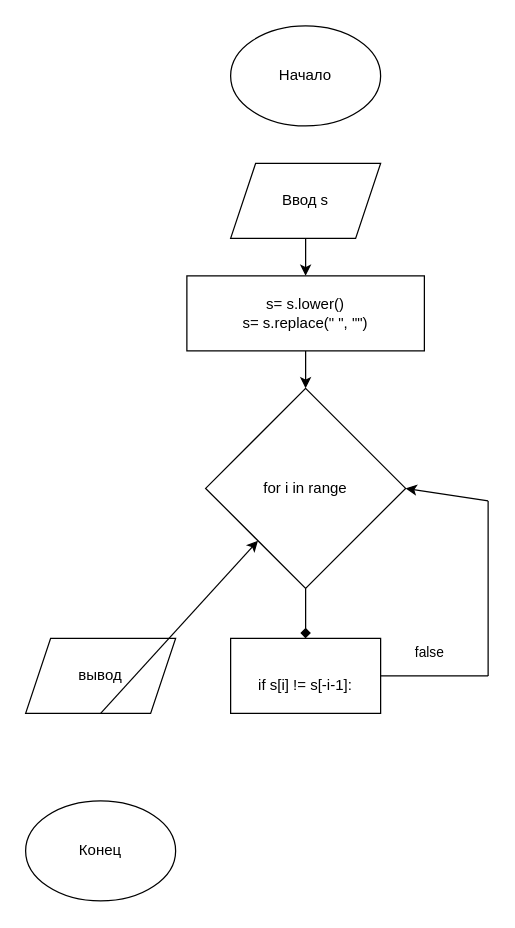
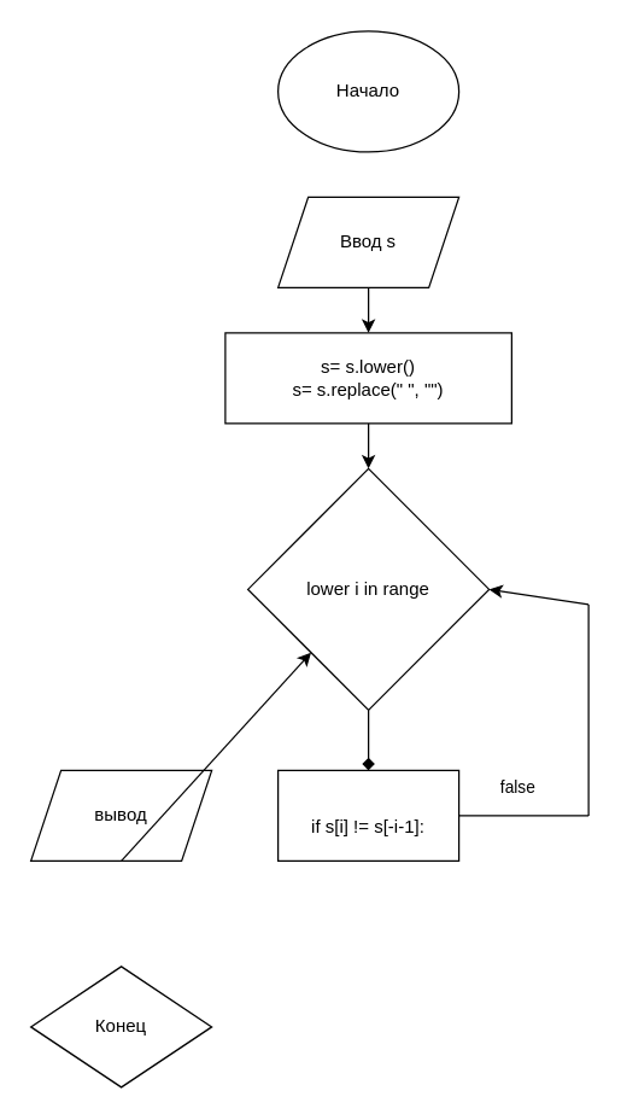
- <mxCell id="7" value="for i in range" style="rhombus;whiteSpace=wrap;html=1;" vertex="1" parent="1"><mxGeometry x="164" y="310" width="160" height="160" as="geometry" /></mxCell>
+ <mxCell id="7" value="lower i in range" style="rhombus;whiteSpace=wrap;html=1;" vertex="1" parent="1"><mxGeometry x="164" y="310" width="160" height="160" as="geometry" /></mxCell>
- <mxCell id="2" value="Конец" style="ellipse;whiteSpace=wrap;html=1;" vertex="1" parent="1"><mxGeometry x="20" y="640" width="120" height="80" as="geometry" /></mxCell>
+ <mxCell id="2" value="Конец" style="rhombus;whiteSpace=wrap;html=1;" vertex="1" parent="1"><mxGeometry x="20" y="640" width="120" height="80" as="geometry" /></mxCell>
